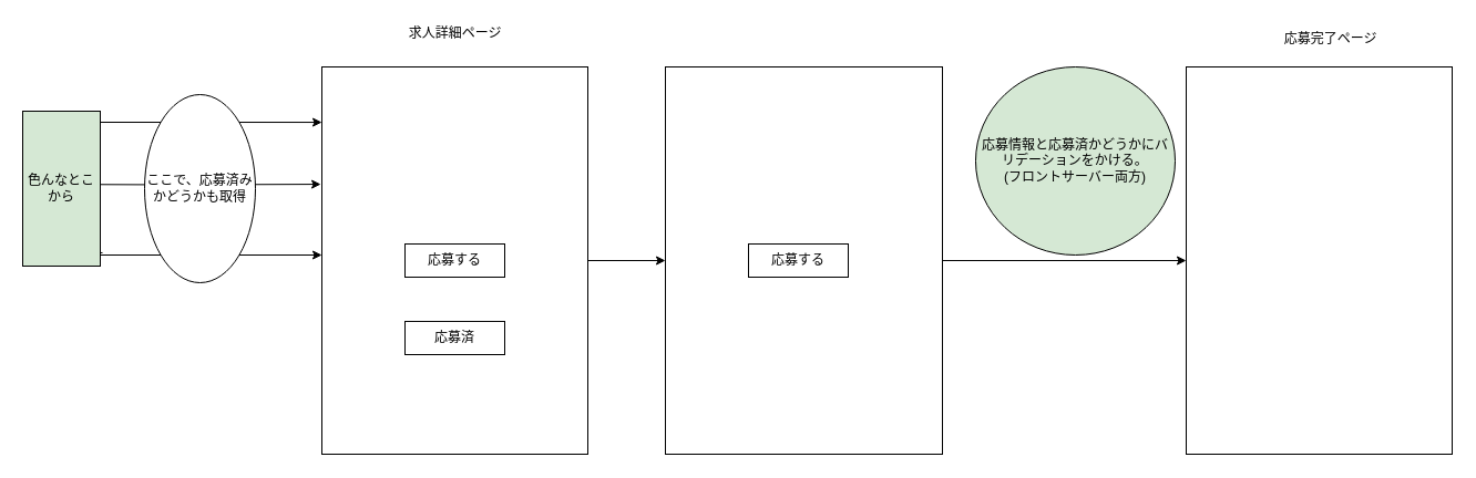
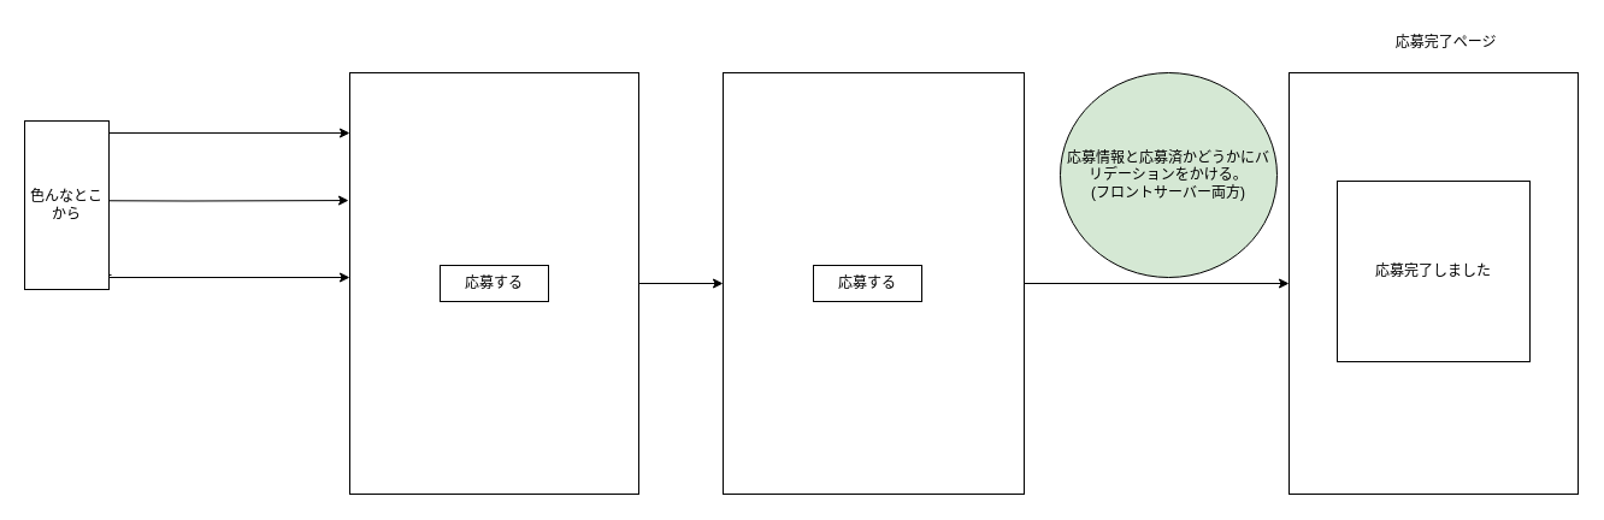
- <mxCell id="4" value="求人詳細ページ" style="text;html=1;align=center;verticalAlign=middle;resizable=0;points=[];autosize=1;strokeColor=none;" parent="3" vertex="1"><mxGeometry x="70" width="100" height="20" as="geometry" /></mxCell>
- <mxCell id="20" value="色んなとこから" style="whiteSpace=wrap;html=1;fillColor=#d5e8d4;" parent="1" vertex="1"><mxGeometry x="20" y="100" width="70" height="140" as="geometry" /></mxCell>
+ <mxCell id="20" value="色んなとこから" style="whiteSpace=wrap;html=1;" parent="1" vertex="1"><mxGeometry x="20" y="100" width="70" height="140" as="geometry" /></mxCell>
- <mxCell id="21" value="ここで、応募済みかどうかも取得" style="ellipse;whiteSpace=wrap;html=1;align=center;" parent="1" vertex="1"><mxGeometry x="130" y="85" width="100" height="170" as="geometry" /></mxCell>
+ <mxCell id="15" value="応募完了しました" style="whiteSpace=wrap;html=1;" parent="13" vertex="1"><mxGeometry x="40" y="90" width="160" height="150" as="geometry" /></mxCell>
- <mxCell id="8" value="応募済" style="whiteSpace=wrap;html=1;" parent="5" vertex="1"><mxGeometry x="75" y="230" width="90" height="30" as="geometry" /></mxCell>
